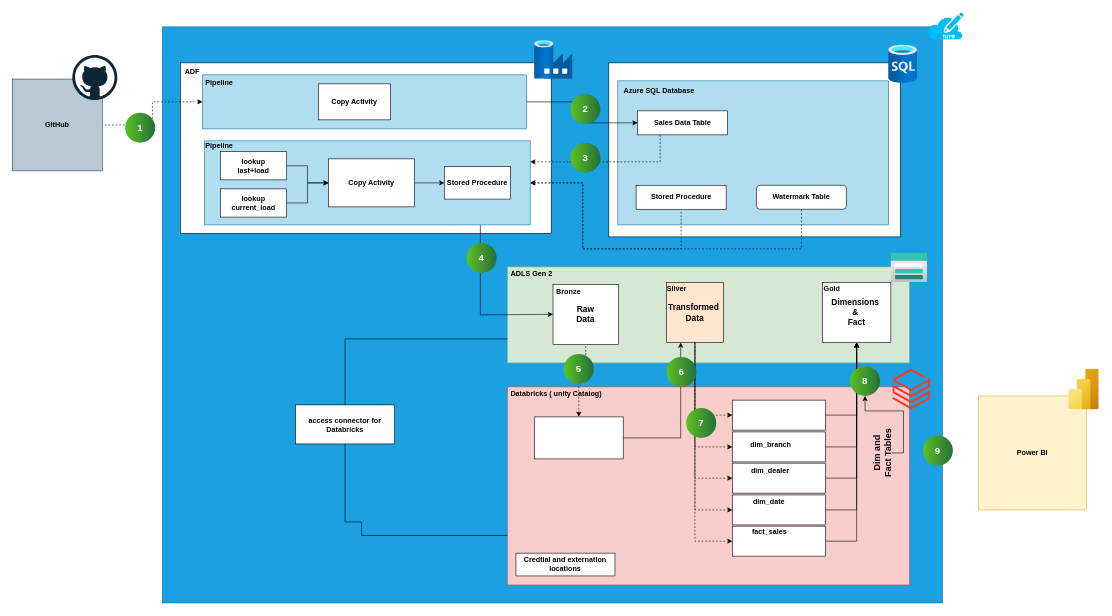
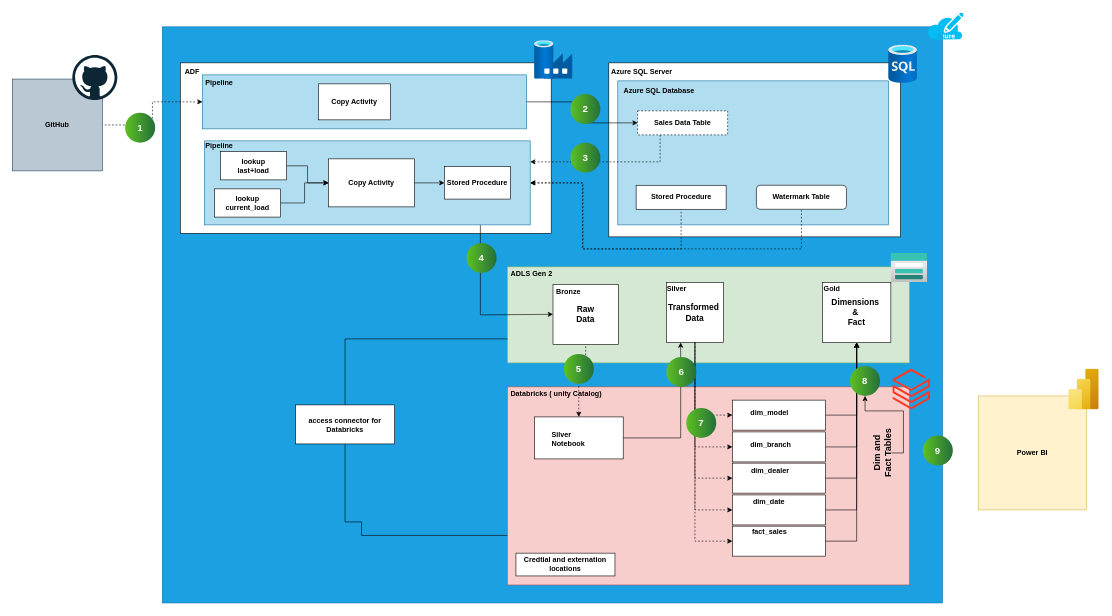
+ <mxCell id="7" value="Azure SQL Server" style="text;html=1;align=center;verticalAlign=middle;whiteSpace=wrap;rounded=0;fontFamily=Helvetica;fontStyle=1;" vertex="1" parent="1"><mxGeometry x="1014" y="104" width="110" height="30" as="geometry" /></mxCell>
- <mxCell id="47" value="Sales Data Table" style="rounded=0;whiteSpace=wrap;html=1;hachureGap=4;fontFamily=Helvetica;fontStyle=1;" vertex="1" parent="1"><mxGeometry x="1062" y="184" width="150" height="40" as="geometry" /></mxCell>
+ <mxCell id="47" value="Sales Data Table" style="rounded=0;whiteSpace=wrap;html=1;hachureGap=4;fontFamily=Helvetica;fontStyle=1;dashed=1;" vertex="1" parent="1"><mxGeometry x="1062" y="184" width="150" height="40" as="geometry" /></mxCell>
- <mxCell id="55" value="lookup&lt;div&gt;current_load&lt;/div&gt;" style="rounded=0;whiteSpace=wrap;html=1;hachureGap=4;fontFamily=Helvetica;fontStyle=1;" vertex="1" parent="1"><mxGeometry x="367" y="314" width="110" height="47" as="geometry" /></mxCell>
+ <mxCell id="55" value="lookup&lt;div&gt;current_load&lt;/div&gt;" style="rounded=0;whiteSpace=wrap;html=1;hachureGap=4;fontFamily=Helvetica;fontStyle=1;" vertex="1" parent="1"><mxGeometry x="357" y="314" width="110" height="47" as="geometry" /></mxCell>
- <mxCell id="12" value="Transformed&amp;nbsp;&lt;div style=&quot;font-size: 14px;&quot;&gt;Data&lt;/div&gt;" style="rounded=0;whiteSpace=wrap;html=1;hachureGap=4;fontFamily=Helvetica;fontStyle=1;fontSize=14;fillColor=#ffe6cc;" vertex="1" parent="1"><mxGeometry x="1110" y="470" width="95" height="100" as="geometry" /></mxCell>
+ <mxCell id="12" value="Transformed&amp;nbsp;&lt;div style=&quot;font-size: 14px;&quot;&gt;Data&lt;/div&gt;" style="rounded=0;whiteSpace=wrap;html=1;hachureGap=4;fontFamily=Helvetica;fontStyle=1;fontSize=14;" vertex="1" parent="1"><mxGeometry x="1110" y="470" width="95" height="100" as="geometry" /></mxCell>
+ <mxCell id="42" value="dim_model" style="text;html=1;align=center;verticalAlign=middle;whiteSpace=wrap;rounded=0;fontFamily=Helvetica;fontStyle=1;" vertex="1" parent="1"><mxGeometry x="1252" y="673" width="60" height="30" as="geometry" /></mxCell>
+ <mxCell id="26" value="Silver Notebook" style="text;html=1;align=left;verticalAlign=middle;whiteSpace=wrap;rounded=0;fontFamily=Helvetica;fontStyle=1;" vertex="1" parent="1"><mxGeometry x="917" y="716" width="90" height="30" as="geometry" /></mxCell>
